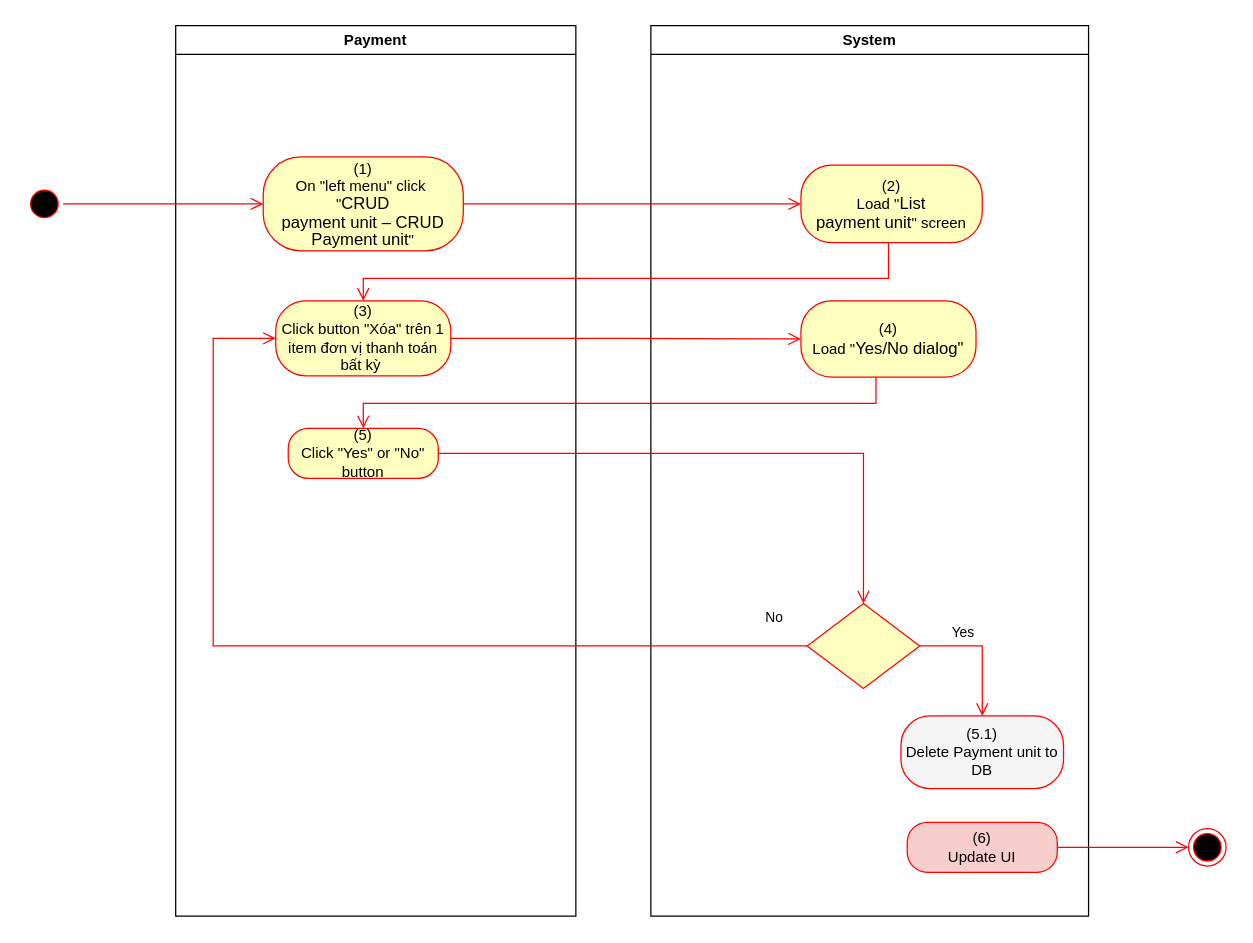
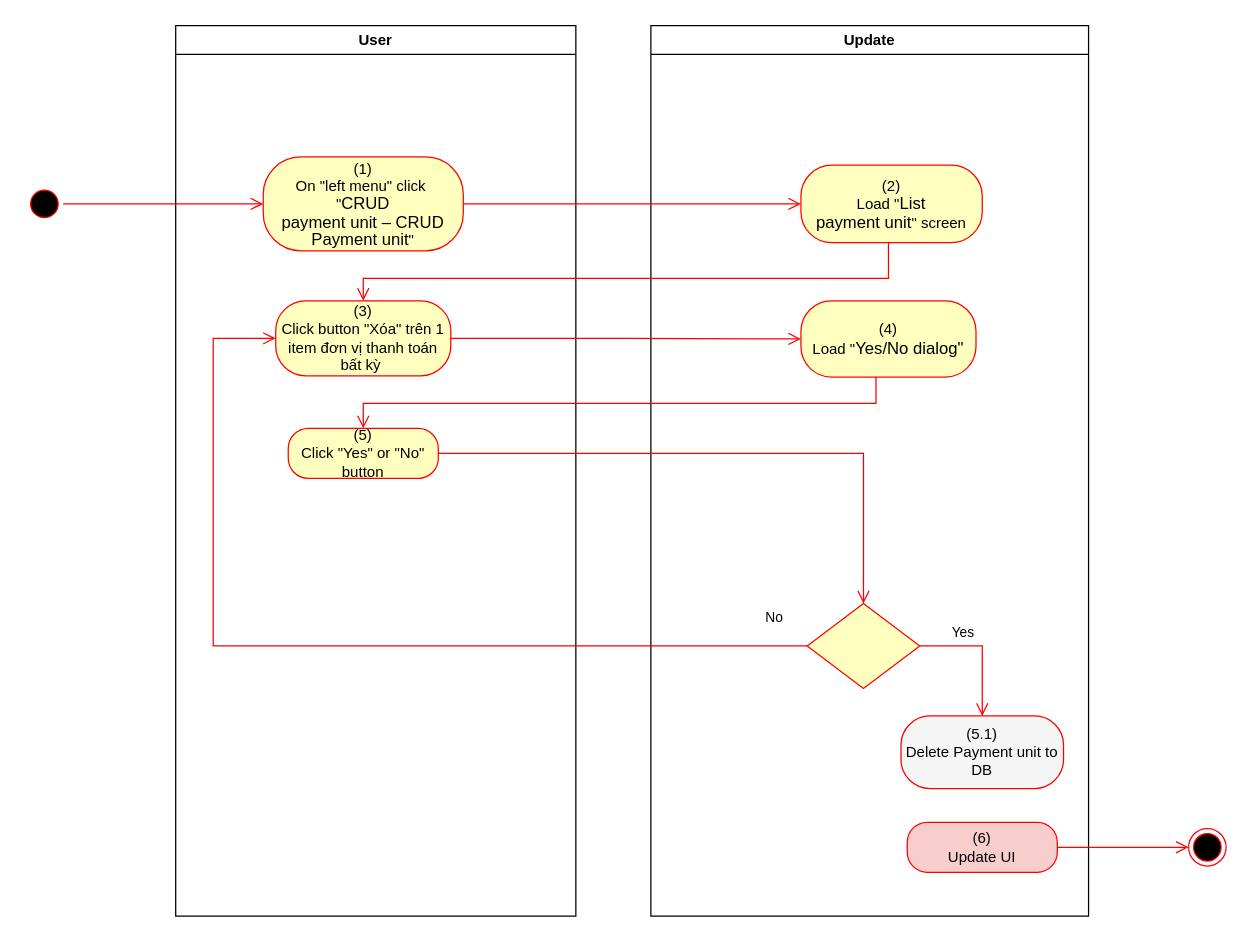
- <mxCell id="2" value="Payment" style="swimlane;whiteSpace=wrap" vertex="1" parent="1"><mxGeometry x="140" y="20" width="320" height="712" as="geometry"><mxRectangle x="120" y="128" width="60" height="23" as="alternateBounds" /></mxGeometry></mxCell>
+ <mxCell id="2" value="User" style="swimlane;whiteSpace=wrap" vertex="1" parent="1"><mxGeometry x="140" y="20" width="320" height="712" as="geometry"><mxRectangle x="120" y="128" width="60" height="23" as="alternateBounds" /></mxGeometry></mxCell>
- <mxCell id="6" value="System" style="swimlane;whiteSpace=wrap;startSize=23;" vertex="1" parent="1"><mxGeometry x="520" y="20" width="350" height="712" as="geometry" /></mxCell>
+ <mxCell id="6" value="Update" style="swimlane;whiteSpace=wrap;startSize=23;" vertex="1" parent="1"><mxGeometry x="520" y="20" width="350" height="712" as="geometry" /></mxCell>
